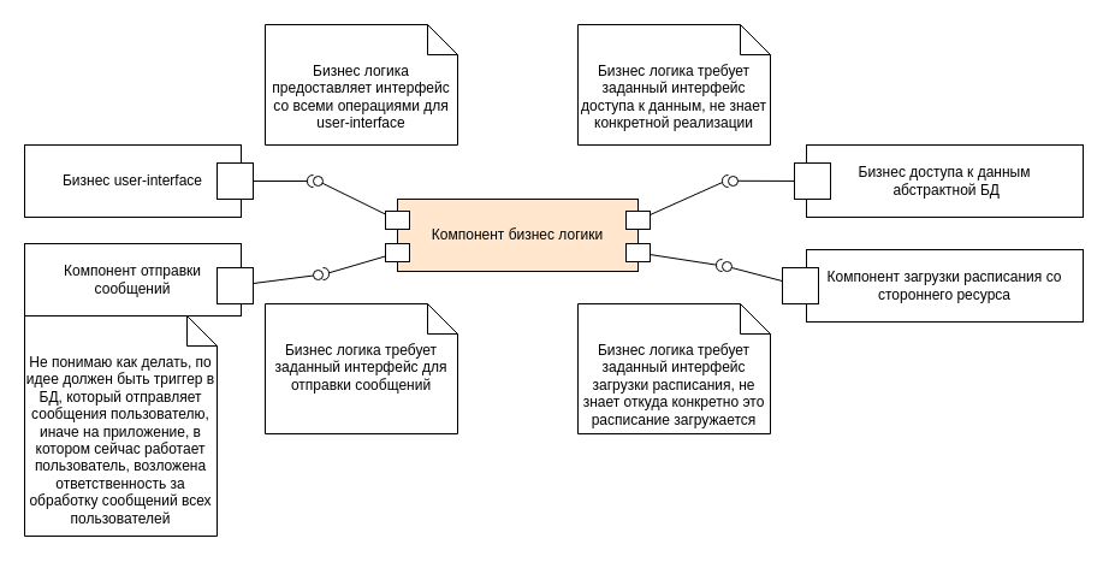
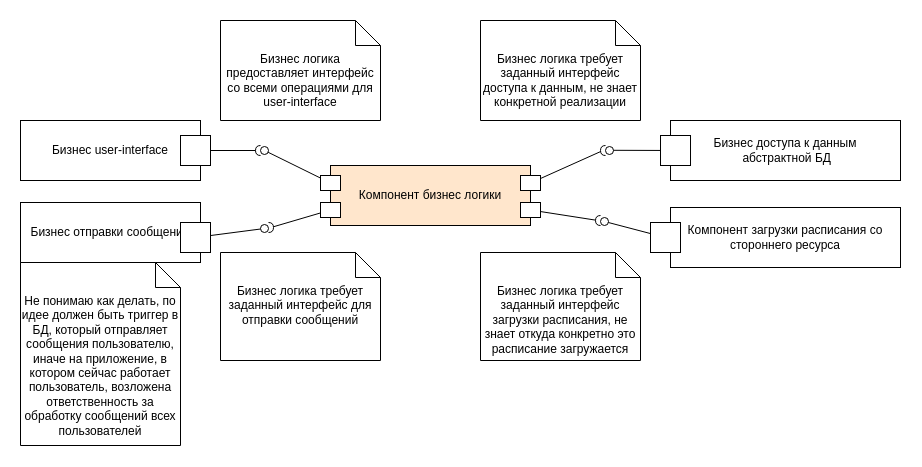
- <mxCell id="27" value="Компонент отправки сообщений" style="html=1;align=center;verticalAlign=middle;dashed=0;whiteSpace=wrap;" parent="1" vertex="1"><mxGeometry y="202" width="180" height="60" as="geometry" x="20" /></mxCell>
+ <mxCell id="27" value="Бизнес отправки сообщений" style="html=1;align=center;verticalAlign=middle;dashed=0;whiteSpace=wrap;" parent="1" vertex="1"><mxGeometry y="202" width="180" height="60" as="geometry" x="20" /></mxCell>
